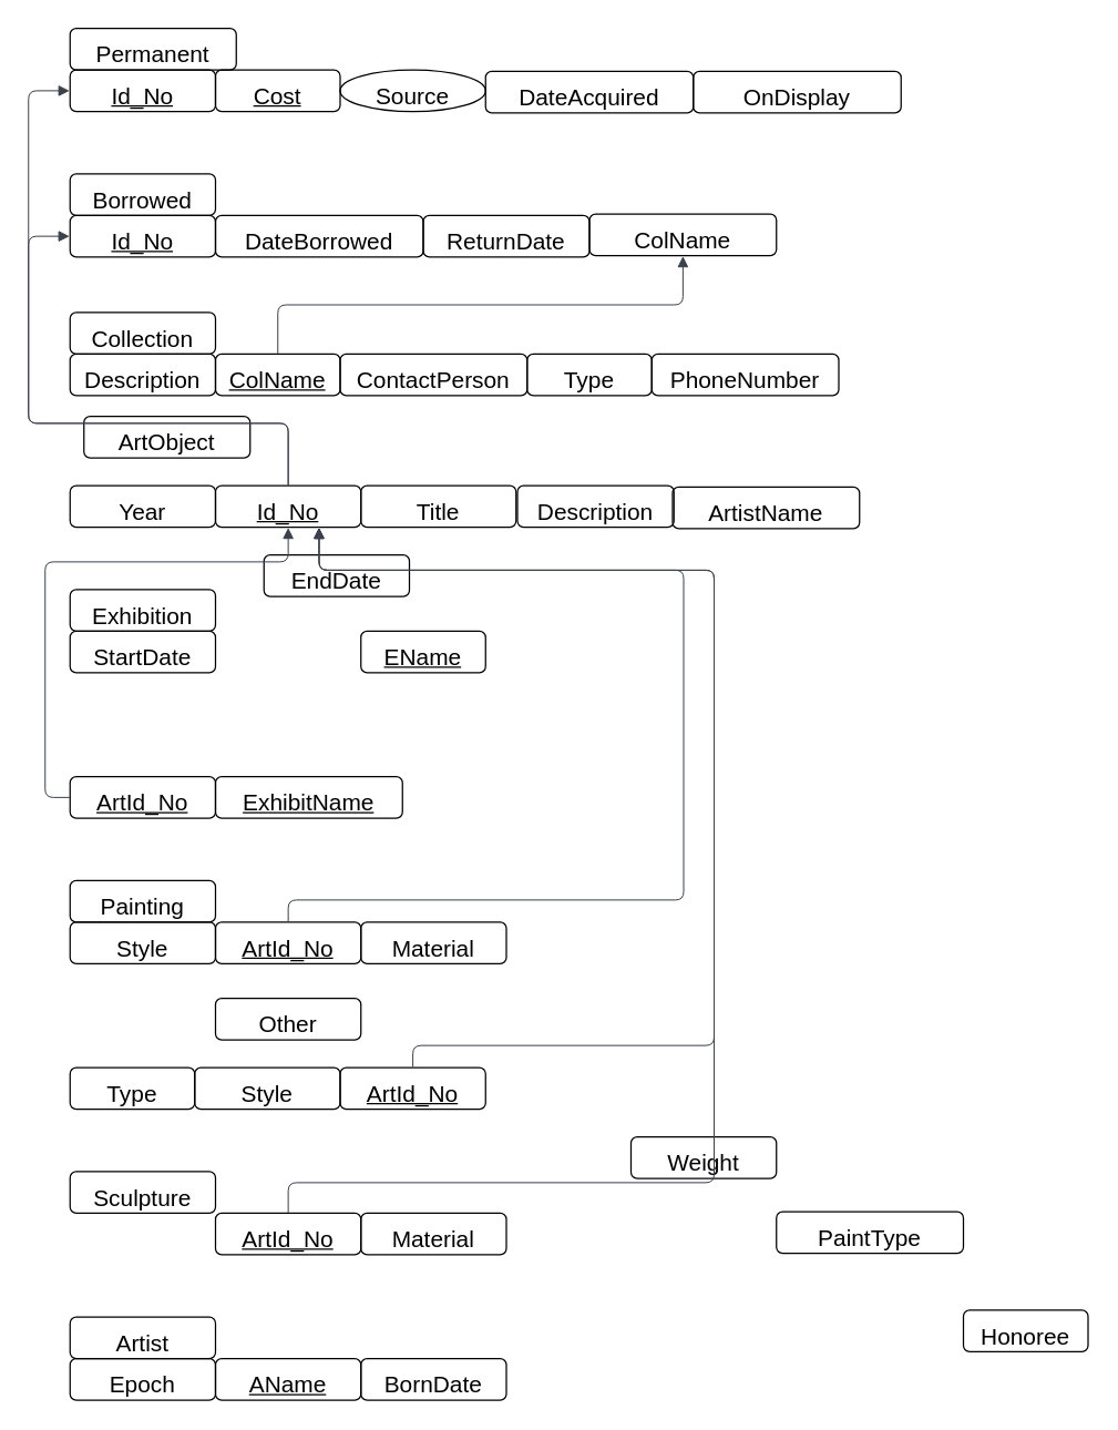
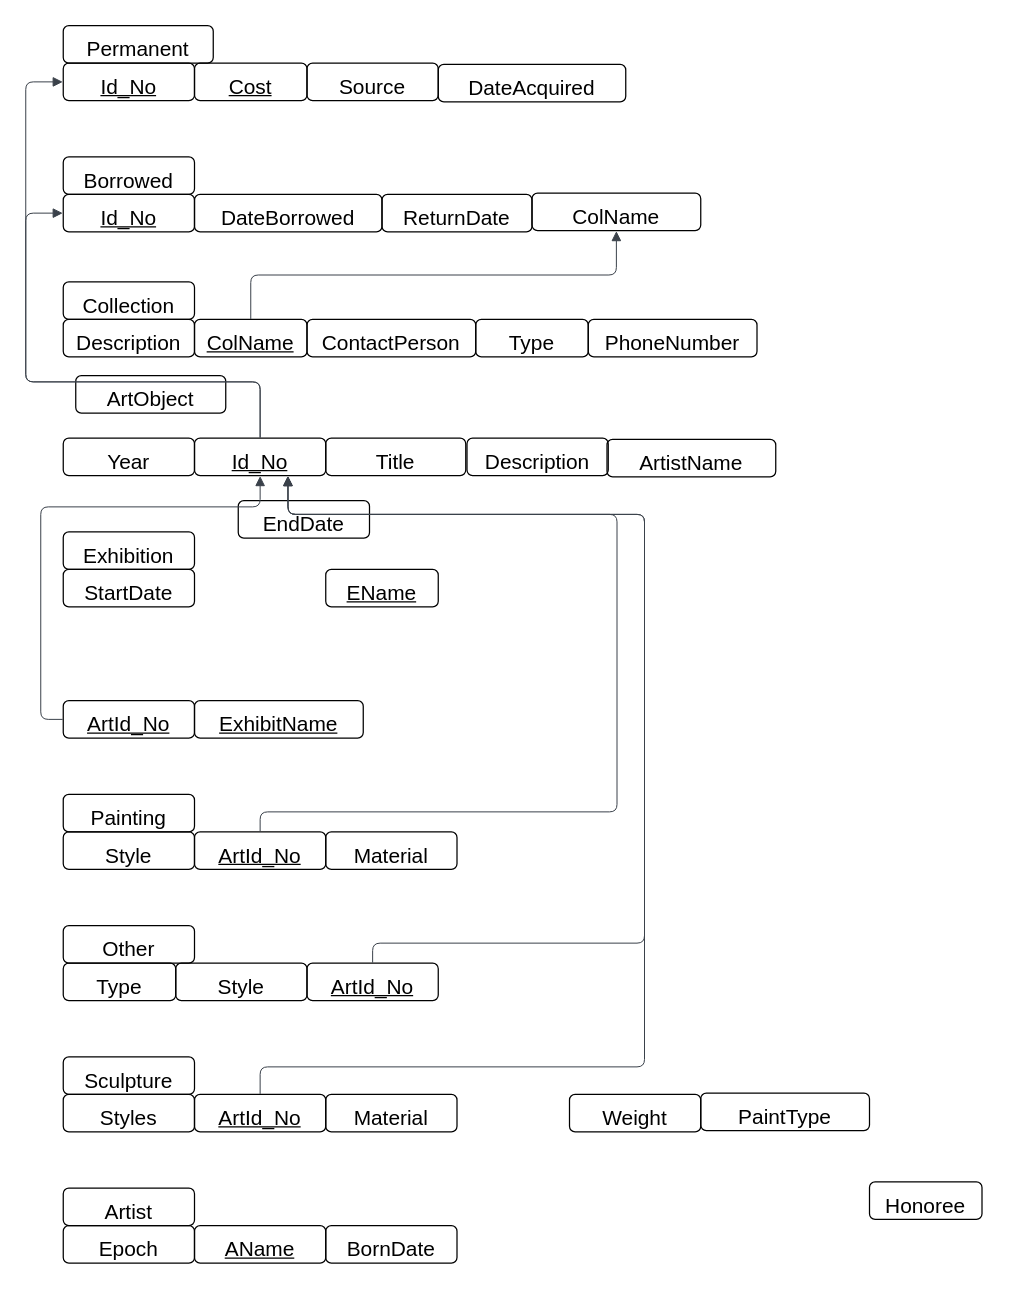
- <mxCell id="25" value="Source" style="ellipse;html=1;overflow=block;blockSpacing=1;whiteSpace=wrap;fontSize=16.7;spacing=9;strokeColor=#000000;absoluteArcSize=1;arcSize=9;fillColor=none;strokeWidth=NaN;lucidId=QVVh2u8bxX6B;" vertex="1" parent="1"><mxGeometry x="245" y="50" width="105" height="30" as="geometry" /></mxCell>
+ <mxCell id="25" value="Source" style="html=1;overflow=block;blockSpacing=1;whiteSpace=wrap;fontSize=16.7;spacing=9;strokeColor=#000000;rounded=1;absoluteArcSize=1;arcSize=9;fillColor=none;strokeWidth=NaN;lucidId=QVVh2u8bxX6B;" vertex="1" parent="1"><mxGeometry x="245" y="50" width="105" height="30" as="geometry" /></mxCell>
- <mxCell id="27" value="OnDisplay" style="html=1;overflow=block;blockSpacing=1;whiteSpace=wrap;fontSize=16.7;spacing=9;strokeColor=#000000;rounded=1;absoluteArcSize=1;arcSize=9;fillColor=none;strokeWidth=NaN;lucidId=oWVhpgzm7bF_;" vertex="1" parent="1"><mxGeometry x="500" y="51" width="150" height="30" as="geometry" /></mxCell>
- <mxCell id="38" value="Other" style="html=1;overflow=block;blockSpacing=1;whiteSpace=wrap;fontSize=16.7;spacing=9;strokeColor=#000000;rounded=1;absoluteArcSize=1;arcSize=9;fillColor=none;strokeWidth=NaN;lucidId=obWh4gxXi3Te;" vertex="1" parent="1"><mxGeometry x="155" y="720" width="105" height="30" as="geometry" /></mxCell>
+ <mxCell id="38" value="Other" style="html=1;overflow=block;blockSpacing=1;whiteSpace=wrap;fontSize=16.7;spacing=9;strokeColor=#000000;rounded=1;absoluteArcSize=1;arcSize=9;fillColor=none;strokeWidth=NaN;lucidId=obWh4gxXi3Te;" vertex="1" parent="1"><mxGeometry x="50" y="740" width="105" height="30" as="geometry" /></mxCell>
- <mxCell id="46" value="Weight" style="html=1;overflow=block;blockSpacing=1;whiteSpace=wrap;fontSize=16.7;spacing=9;strokeColor=#000000;rounded=1;absoluteArcSize=1;arcSize=9;fillColor=none;strokeWidth=NaN;lucidId=BdWhh6PmIsSp;" vertex="1" parent="1"><mxGeometry x="455" y="820" width="105" height="30" as="geometry" /></mxCell>
+ <mxCell id="46" value="Weight" style="html=1;overflow=block;blockSpacing=1;whiteSpace=wrap;fontSize=16.7;spacing=9;strokeColor=#000000;rounded=1;absoluteArcSize=1;arcSize=9;fillColor=none;strokeWidth=NaN;lucidId=BdWhh6PmIsSp;" vertex="1" parent="1"><mxGeometry x="455" y="875" width="105" height="30" as="geometry" /></mxCell>
+ <mxCell id="44" value="Styles" style="html=1;overflow=block;blockSpacing=1;whiteSpace=wrap;fontSize=16.7;spacing=9;strokeColor=#000000;rounded=1;absoluteArcSize=1;arcSize=9;fillColor=none;strokeWidth=NaN;lucidId=YcWh6adNhkCn;" vertex="1" parent="1"><mxGeometry x="50" y="875" width="105" height="30" as="geometry" /></mxCell>
